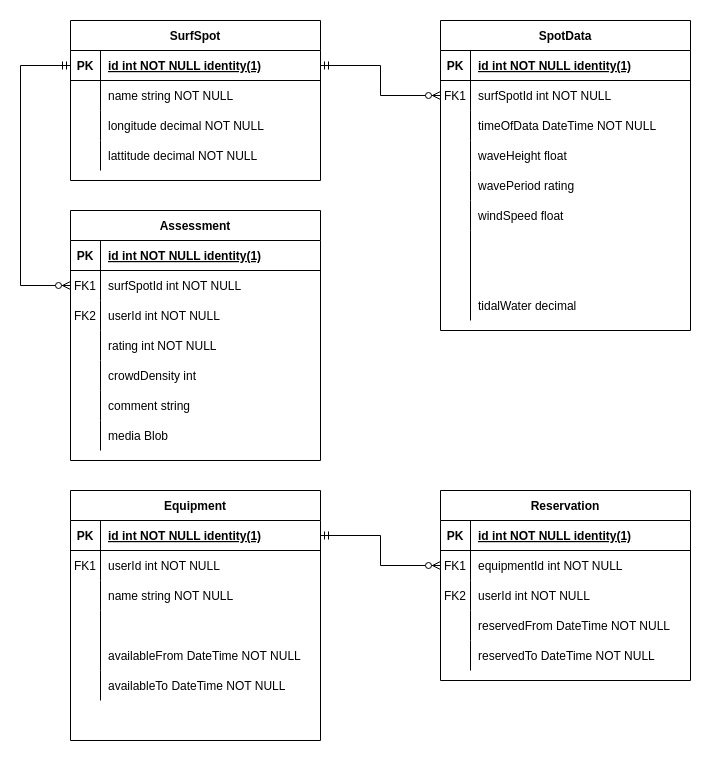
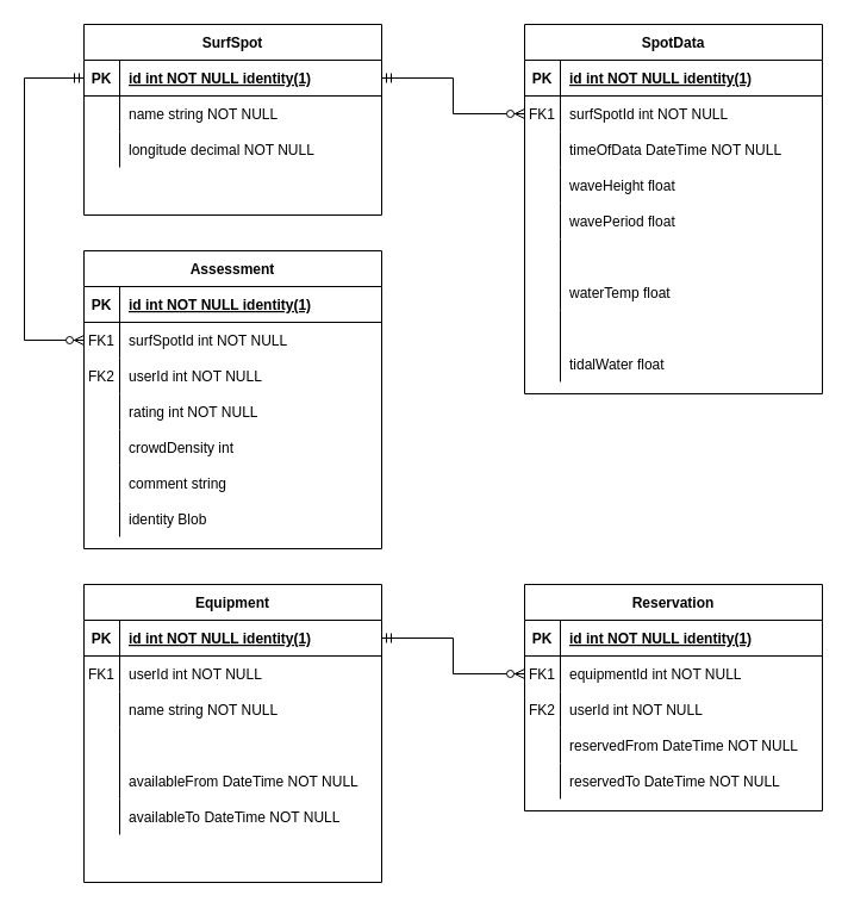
- <mxCell id="61" value="lattitude decimal NOT NULL" style="shape=partialRectangle;overflow=hidden;connectable=0;fillColor=none;top=0;left=0;bottom=0;right=0;align=left;spacingLeft=6;" vertex="1" parent="59"><mxGeometry x="30" width="220" height="30" as="geometry" /></mxCell>
- <mxCell id="17" value="wavePeriod rating" style="shape=partialRectangle;overflow=hidden;connectable=0;fillColor=none;top=0;left=0;bottom=0;right=0;align=left;spacingLeft=6;" vertex="1" parent="15"><mxGeometry x="30" width="220" height="30" as="geometry" /></mxCell>
+ <mxCell id="17" value="wavePeriod float" style="shape=partialRectangle;overflow=hidden;connectable=0;fillColor=none;top=0;left=0;bottom=0;right=0;align=left;spacingLeft=6;" vertex="1" parent="15"><mxGeometry x="30" width="220" height="30" as="geometry" /></mxCell>
- <mxCell id="20" value="windSpeed float" style="shape=partialRectangle;overflow=hidden;connectable=0;fillColor=none;top=0;left=0;bottom=0;right=0;align=left;spacingLeft=6;" vertex="1" parent="18"><mxGeometry x="30" width="220" height="30" as="geometry" /></mxCell>
+ <mxCell id="23" value="waterTemp float" style="shape=partialRectangle;overflow=hidden;connectable=0;fillColor=none;top=0;left=0;bottom=0;right=0;align=left;spacingLeft=6;" vertex="1" parent="21"><mxGeometry x="30" width="220" height="30" as="geometry" /></mxCell>
- <mxCell id="28" value="tidalWater decimal" style="shape=partialRectangle;overflow=hidden;connectable=0;fillColor=none;top=0;left=0;bottom=0;right=0;align=left;spacingLeft=6;" vertex="1" parent="26"><mxGeometry x="30" width="220" height="30" as="geometry" /></mxCell>
+ <mxCell id="28" value="tidalWater float" style="shape=partialRectangle;overflow=hidden;connectable=0;fillColor=none;top=0;left=0;bottom=0;right=0;align=left;spacingLeft=6;" vertex="1" parent="26"><mxGeometry x="30" width="220" height="30" as="geometry" /></mxCell>
- <mxCell id="83" value="media Blob" style="shape=partialRectangle;overflow=hidden;connectable=0;fillColor=none;top=0;left=0;bottom=0;right=0;align=left;spacingLeft=6;" vertex="1" parent="81"><mxGeometry x="30" width="220" height="30" as="geometry" /></mxCell>
+ <mxCell id="83" value="identity Blob" style="shape=partialRectangle;overflow=hidden;connectable=0;fillColor=none;top=0;left=0;bottom=0;right=0;align=left;spacingLeft=6;" vertex="1" parent="81"><mxGeometry x="30" width="220" height="30" as="geometry" /></mxCell>
